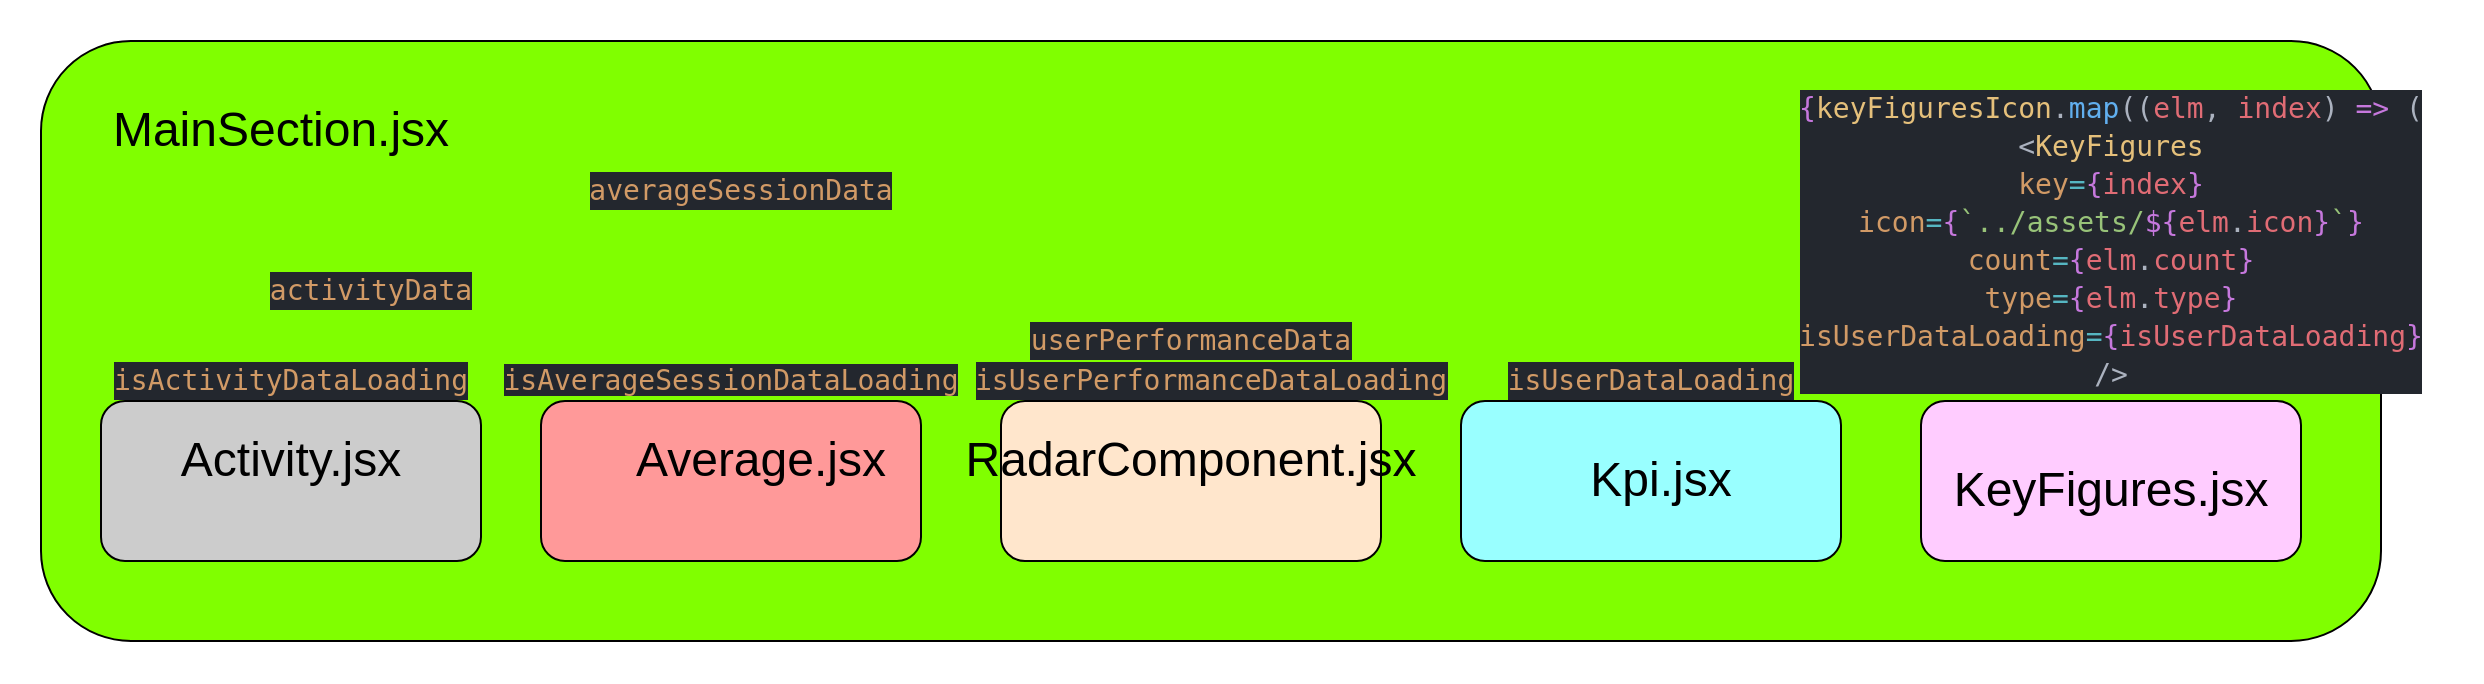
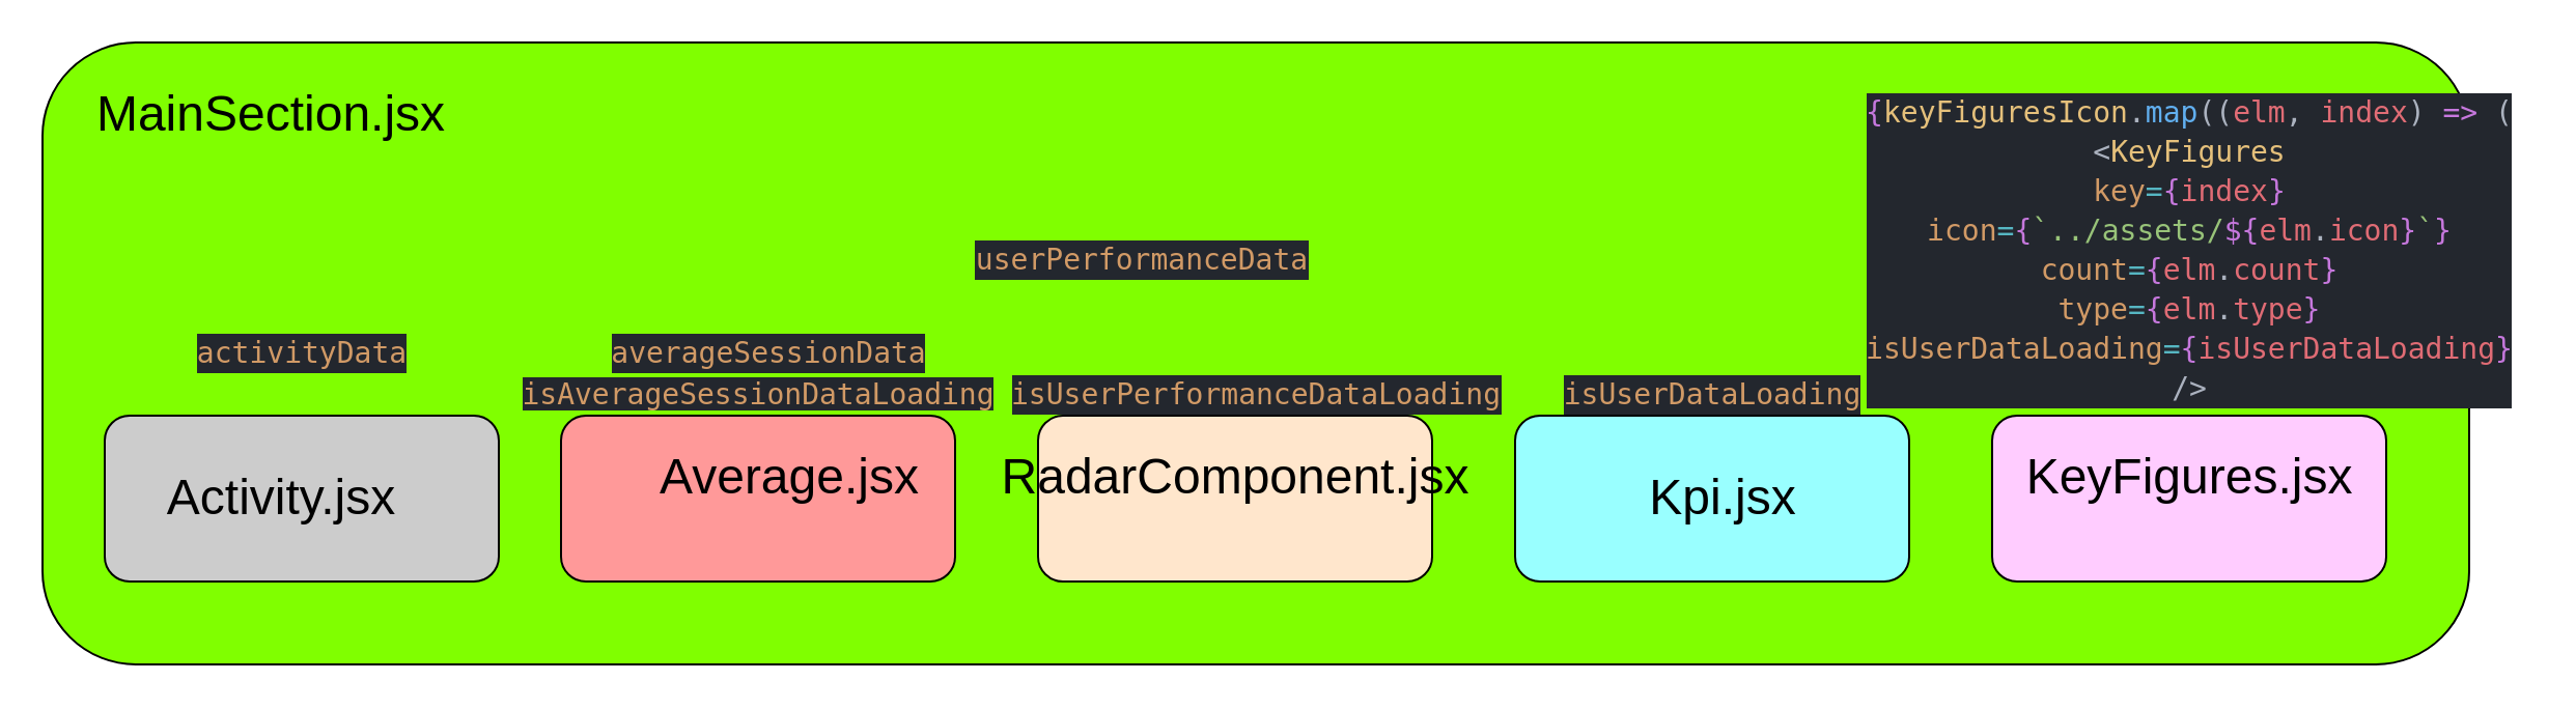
- <mxCell id="3" value="MainSection.jsx" style="text;html=1;align=center;verticalAlign=middle;resizable=0;points=[];autosize=1;strokeColor=none;fillColor=none;fontSize=24;fontFamily=Helvetica;fontColor=default;" vertex="1" parent="1"><mxGeometry x="50" y="50" width="180" height="30" as="geometry" /></mxCell>
+ <mxCell id="3" value="MainSection.jsx" style="text;html=1;align=center;verticalAlign=middle;resizable=0;points=[];autosize=1;strokeColor=none;fillColor=none;fontSize=24;fontFamily=Helvetica;fontColor=default;" vertex="1" parent="1"><mxGeometry x="40" y="40" width="180" height="30" as="geometry" /></mxCell>
- <mxCell id="16" value="&lt;div style=&quot;color: rgb(171 , 178 , 191) ; background-color: rgb(35 , 39 , 46) ; font-family: &amp;#34;droid sans mono&amp;#34; , &amp;#34;monospace&amp;#34; , monospace ; font-size: 14px ; line-height: 19px&quot;&gt;&lt;span style=&quot;color: #d19a66&quot;&gt;averageSessionData&lt;/span&gt;&lt;/div&gt;" style="text;html=1;align=center;verticalAlign=middle;resizable=0;points=[];autosize=1;strokeColor=none;fillColor=none;" vertex="1" parent="1"><mxGeometry x="285" y="85" width="170" height="20" as="geometry" /></mxCell>
+ <mxCell id="16" value="&lt;div style=&quot;color: rgb(171 , 178 , 191) ; background-color: rgb(35 , 39 , 46) ; font-family: &amp;#34;droid sans mono&amp;#34; , &amp;#34;monospace&amp;#34; , monospace ; font-size: 14px ; line-height: 19px&quot;&gt;&lt;span style=&quot;color: #d19a66&quot;&gt;averageSessionData&lt;/span&gt;&lt;/div&gt;" style="text;html=1;align=center;verticalAlign=middle;resizable=0;points=[];autosize=1;strokeColor=none;fillColor=none;" vertex="1" parent="1"><mxGeometry x="285" y="160" width="170" height="20" as="geometry" /></mxCell>
- <mxCell id="14" value="&lt;div style=&quot;color: rgb(171 , 178 , 191) ; background-color: rgb(35 , 39 , 46) ; font-family: &amp;#34;droid sans mono&amp;#34; , &amp;#34;monospace&amp;#34; , monospace ; font-size: 14px ; line-height: 19px&quot;&gt;&lt;span style=&quot;color: #d19a66&quot;&gt;activityData&lt;/span&gt;&lt;/div&gt;" style="text;html=1;align=center;verticalAlign=middle;resizable=0;points=[];autosize=1;strokeColor=none;fillColor=none;" vertex="1" parent="1"><mxGeometry x="125" y="135" width="120" height="20" as="geometry" /></mxCell>
+ <mxCell id="14" value="&lt;div style=&quot;color: rgb(171 , 178 , 191) ; background-color: rgb(35 , 39 , 46) ; font-family: &amp;#34;droid sans mono&amp;#34; , &amp;#34;monospace&amp;#34; , monospace ; font-size: 14px ; line-height: 19px&quot;&gt;&lt;span style=&quot;color: #d19a66&quot;&gt;activityData&lt;/span&gt;&lt;/div&gt;" style="text;html=1;align=center;verticalAlign=middle;resizable=0;points=[];autosize=1;strokeColor=none;fillColor=none;" vertex="1" parent="1"><mxGeometry x="85" y="160" width="120" height="20" as="geometry" /></mxCell>
- <mxCell id="18" value="&lt;div style=&quot;color: rgb(171 , 178 , 191) ; background-color: rgb(35 , 39 , 46) ; font-family: &amp;#34;droid sans mono&amp;#34; , &amp;#34;monospace&amp;#34; , monospace ; font-size: 14px ; line-height: 19px&quot;&gt;&lt;span style=&quot;color: #d19a66&quot;&gt;userPerformanceData&lt;/span&gt;&lt;/div&gt;" style="text;html=1;align=center;verticalAlign=middle;resizable=0;points=[];autosize=1;strokeColor=none;fillColor=none;" vertex="1" parent="1"><mxGeometry x="505" y="160" width="180" height="20" as="geometry" /></mxCell>
+ <mxCell id="18" value="&lt;div style=&quot;color: rgb(171 , 178 , 191) ; background-color: rgb(35 , 39 , 46) ; font-family: &amp;#34;droid sans mono&amp;#34; , &amp;#34;monospace&amp;#34; , monospace ; font-size: 14px ; line-height: 19px&quot;&gt;&lt;span style=&quot;color: #d19a66&quot;&gt;userPerformanceData&lt;/span&gt;&lt;/div&gt;" style="text;html=1;align=center;verticalAlign=middle;resizable=0;points=[];autosize=1;strokeColor=none;fillColor=none;" vertex="1" parent="1"><mxGeometry x="460" y="115" width="180" height="20" as="geometry" /></mxCell>
- <mxCell id="15" value="&lt;div style=&quot;color: rgb(171 , 178 , 191) ; background-color: rgb(35 , 39 , 46) ; font-family: &amp;#34;droid sans mono&amp;#34; , &amp;#34;monospace&amp;#34; , monospace ; font-size: 14px ; line-height: 19px&quot;&gt;&lt;span style=&quot;color: #d19a66&quot;&gt;isActivityDataLoading&lt;/span&gt;&lt;/div&gt;" style="text;html=1;align=center;verticalAlign=middle;resizable=0;points=[];autosize=1;strokeColor=none;fillColor=none;" vertex="1" parent="1"><mxGeometry x="50" y="180" width="190" height="20" as="geometry" /></mxCell>
- <mxCell id="9" value="Activity.jsx" style="text;html=1;align=center;verticalAlign=middle;resizable=0;points=[];autosize=1;strokeColor=none;fillColor=none;fontSize=24;fontFamily=Helvetica;fontColor=default;" vertex="1" parent="1"><mxGeometry x="80" y="215" width="130" height="30" as="geometry" /></mxCell>
+ <mxCell id="9" value="Activity.jsx" style="text;html=1;align=center;verticalAlign=middle;resizable=0;points=[];autosize=1;strokeColor=none;fillColor=none;fontSize=24;fontFamily=Helvetica;fontColor=default;" vertex="1" parent="1"><mxGeometry x="70" y="225" width="130" height="30" as="geometry" /></mxCell>
- <mxCell id="13" value="KeyFigures.jsx" style="text;html=1;align=center;verticalAlign=middle;resizable=0;points=[];autosize=1;strokeColor=none;fillColor=none;fontSize=24;fontFamily=Helvetica;fontColor=default;" vertex="1" parent="1"><mxGeometry x="970" y="230" width="170" height="30" as="geometry" /></mxCell>
+ <mxCell id="13" value="KeyFigures.jsx" style="text;html=1;align=center;verticalAlign=middle;resizable=0;points=[];autosize=1;strokeColor=none;fillColor=none;fontSize=24;fontFamily=Helvetica;fontColor=default;" vertex="1" parent="1"><mxGeometry x="970" y="215" width="170" height="30" as="geometry" /></mxCell>
